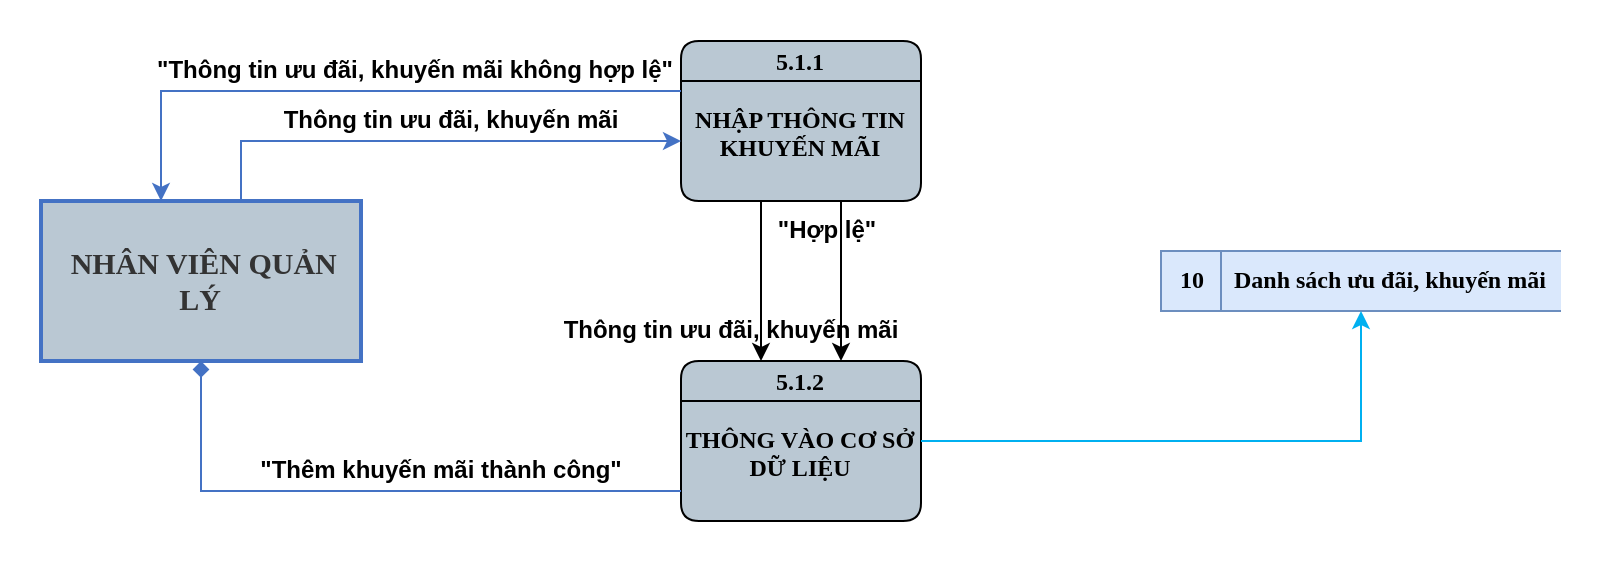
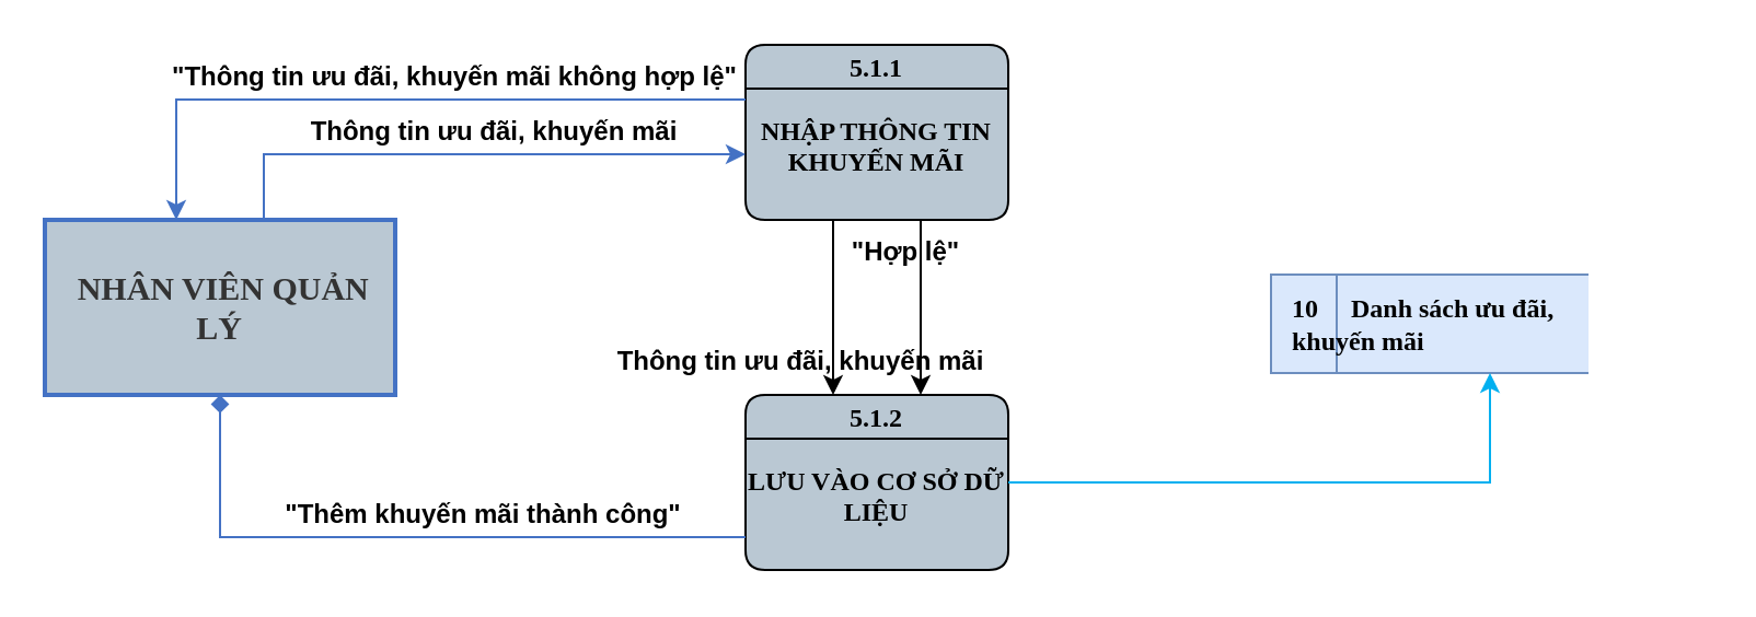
- <mxCell id="4" value="10&lt;span style=&quot;white-space: pre; font-size: 12px;&quot;&gt;&#09;&lt;/span&gt;&amp;nbsp;Danh sách ưu đãi, khuyến mãi" style="html=1;dashed=0;whiteSpace=wrap;shape=mxgraph.dfd.dataStoreID;align=left;spacingLeft=8;points=[[0,0],[0.5,0],[1,0],[0,0.5],[1,0.5],[0,1],[0.5,1],[1,1]];fontSize=12;verticalAlign=middle;fillColor=#dae8fc;fontStyle=1;fontFamily=Times New Roman;strokeColor=#6c8ebf;" parent="1" vertex="1"><mxGeometry x="580" y="125" width="200" height="30" as="geometry" /></mxCell>
+ <mxCell id="4" value="10&lt;span style=&quot;white-space: pre; font-size: 12px;&quot;&gt;&#09;&lt;/span&gt;&amp;nbsp;Danh sách ưu đãi, khuyến mãi" style="html=1;dashed=0;whiteSpace=wrap;shape=mxgraph.dfd.dataStoreID;align=left;spacingLeft=8;points=[[0,0],[0.5,0],[1,0],[0,0.5],[1,0.5],[0,1],[0.5,1],[1,1]];fontSize=12;verticalAlign=middle;fillColor=#dae8fc;fontStyle=1;fontFamily=Times New Roman;strokeColor=#6c8ebf;" parent="1" vertex="1"><mxGeometry x="580" y="125" width="145" height="45" as="geometry" /></mxCell>
- <mxCell id="7" value="5.1.2&#10;&#10;THÔNG VÀO CƠ SỞ DỮ LIỆU" style="swimlane;fontStyle=1;childLayout=stackLayout;horizontal=1;startSize=20;fillColor=#bac8d3;horizontalStack=0;resizeParent=1;resizeParentMax=0;resizeLast=0;collapsible=0;marginBottom=0;swimlaneFillColor=#bac8d3;fontSize=12;whiteSpace=wrap;gradientColor=none;rounded=1;glass=0;verticalAlign=top;spacing=-1;fontFamily=Times New Roman;" parent="1" vertex="1"><mxGeometry x="340" y="180" width="120" height="80" as="geometry" /></mxCell>
+ <mxCell id="7" value="5.1.2&#10;&#10;LƯU VÀO CƠ SỞ DỮ LIỆU" style="swimlane;fontStyle=1;childLayout=stackLayout;horizontal=1;startSize=20;fillColor=#bac8d3;horizontalStack=0;resizeParent=1;resizeParentMax=0;resizeLast=0;collapsible=0;marginBottom=0;swimlaneFillColor=#bac8d3;fontSize=12;whiteSpace=wrap;gradientColor=none;rounded=1;glass=0;verticalAlign=top;spacing=-1;fontFamily=Times New Roman;" parent="1" vertex="1"><mxGeometry x="340" y="180" width="120" height="80" as="geometry" /></mxCell>
